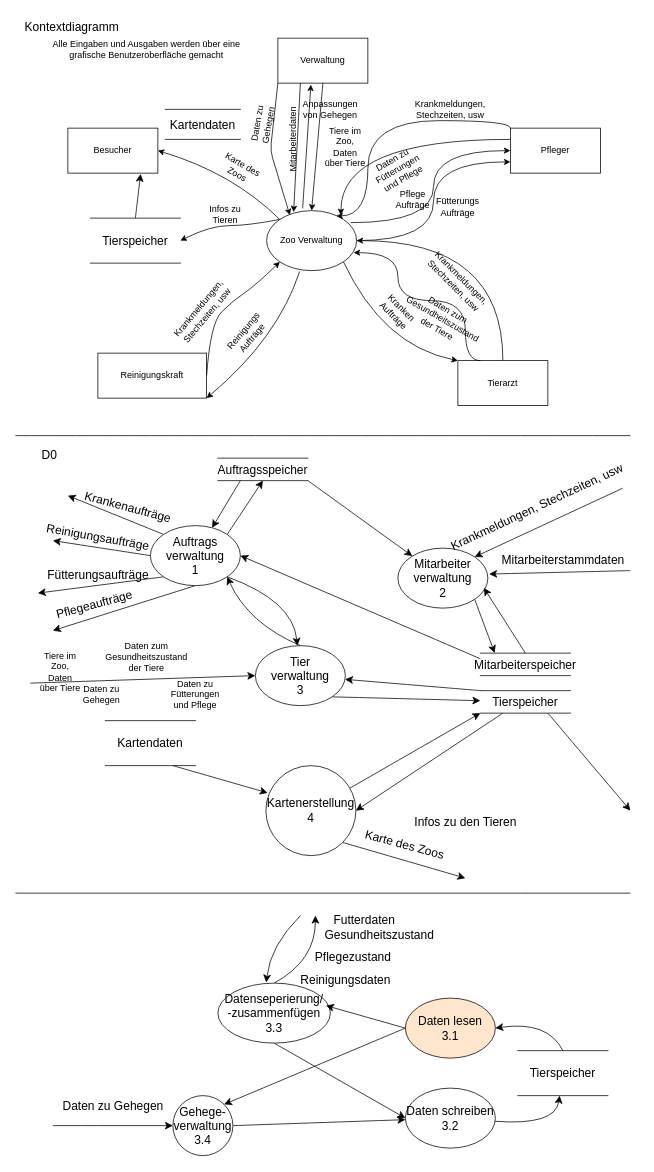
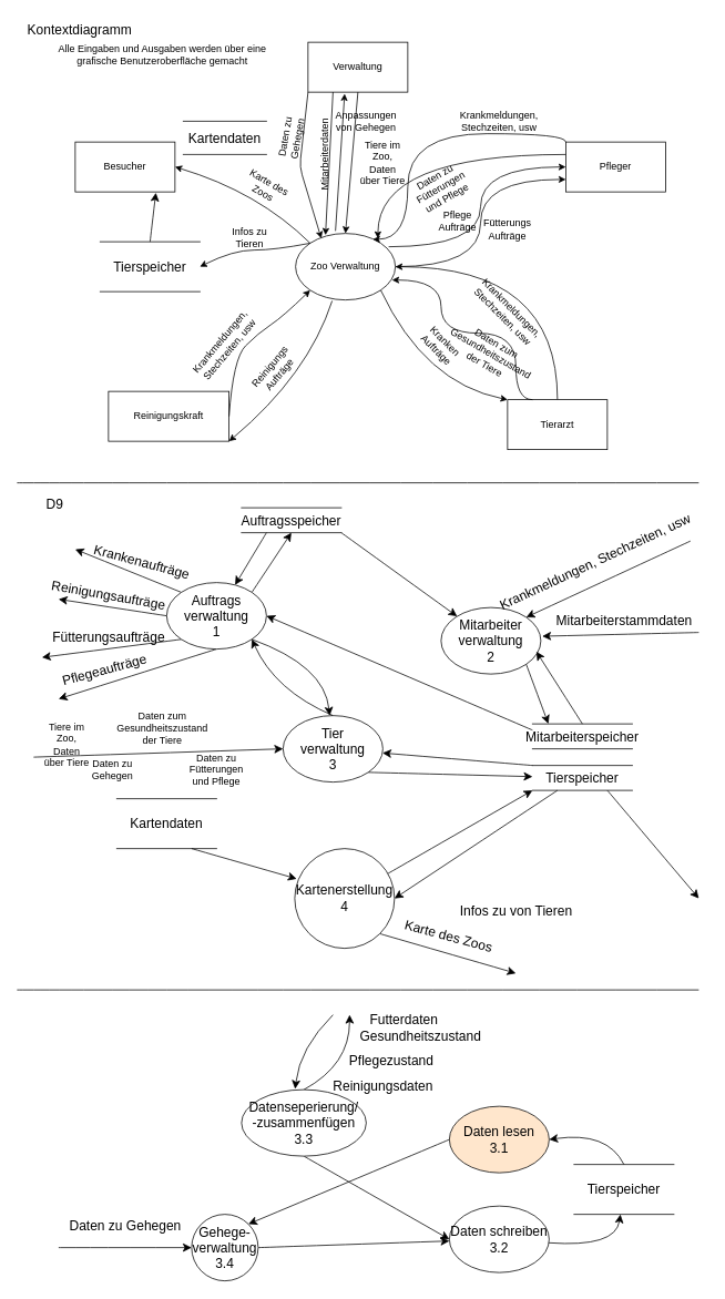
- <mxCell id="103" value="D0" style="text;html=1;align=center;verticalAlign=middle;resizable=0;points=[];autosize=1;strokeColor=none;fillColor=none;fontSize=16;" vertex="1" parent="1"><mxGeometry x="45" y="590" width="40" height="30" as="geometry" /></mxCell>
+ <mxCell id="103" value="D9" style="text;html=1;align=center;verticalAlign=middle;resizable=0;points=[];autosize=1;strokeColor=none;fillColor=none;fontSize=16;" vertex="1" parent="1"><mxGeometry x="45" y="590" width="40" height="30" as="geometry" /></mxCell>
- <mxCell id="75" value="Infos zu den Tieren" style="text;html=1;align=center;verticalAlign=middle;resizable=0;points=[];autosize=1;strokeColor=none;fillColor=none;fontSize=16;" vertex="1" parent="1"><mxGeometry x="540" y="1080" width="160" height="30" as="geometry" /></mxCell>
+ <mxCell id="75" value="Infos zu von Tieren" style="text;html=1;align=center;verticalAlign=middle;resizable=0;points=[];autosize=1;strokeColor=none;fillColor=none;fontSize=16;" vertex="1" parent="1"><mxGeometry x="540" y="1080" width="160" height="30" as="geometry" /></mxCell>
- <mxCell id="95" style="edgeStyle=none;curved=1;rounded=0;orthogonalLoop=1;jettySize=auto;html=1;exitX=0;exitY=0.5;exitDx=0;exitDy=0;entryX=0.961;entryY=0.375;entryDx=0;entryDy=0;entryPerimeter=0;fontSize=12;startSize=8;endSize=8;" edge="1" parent="1" source="85" target="94"><mxGeometry relative="1" as="geometry" /></mxCell>
